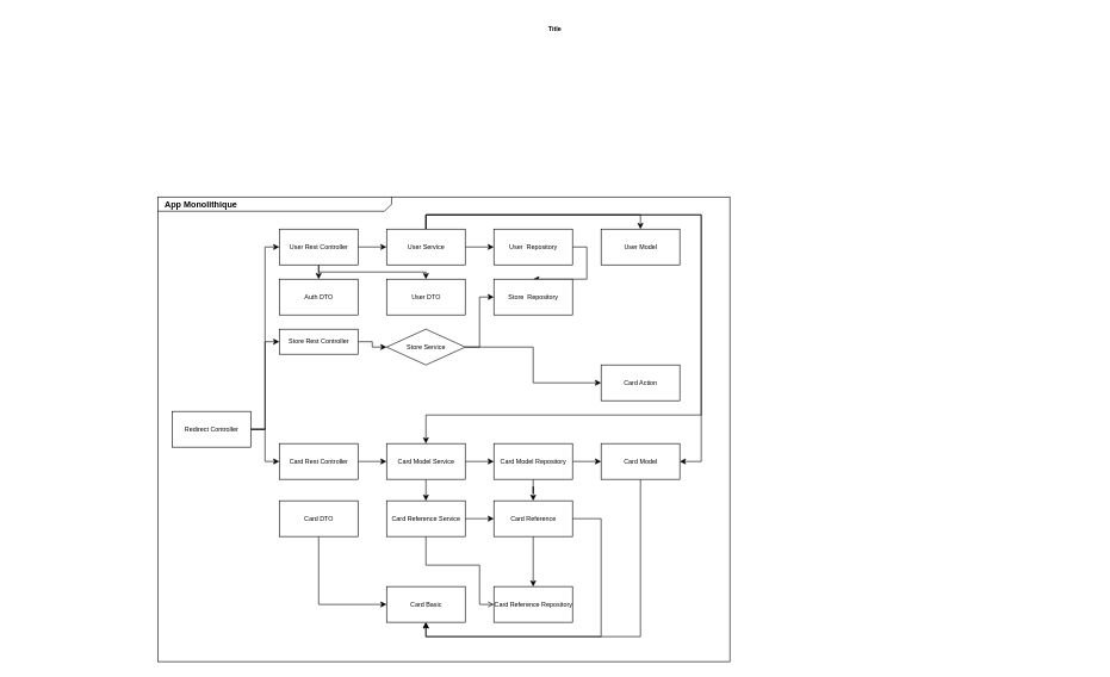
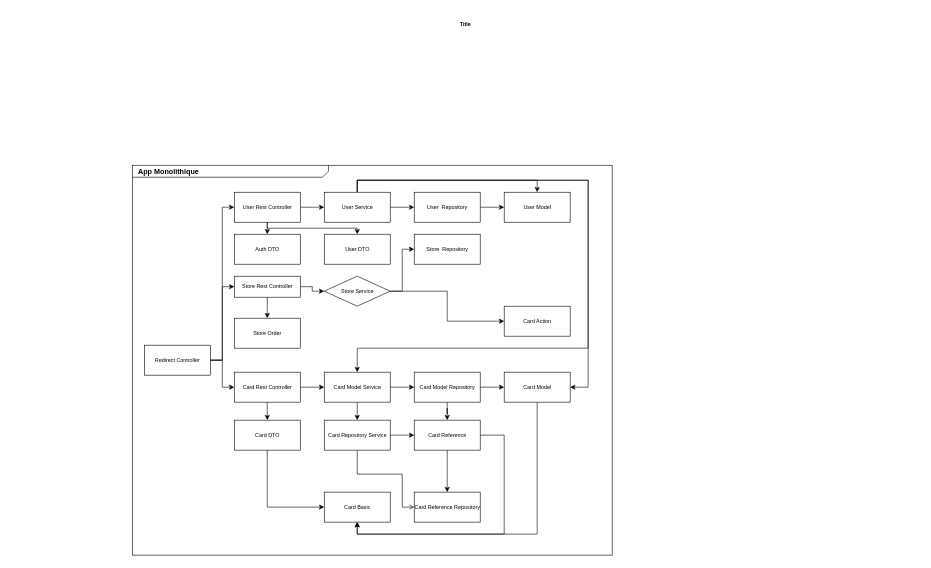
- <mxCell id="17" style="edgeStyle=orthogonalEdgeStyle;rounded=0;orthogonalLoop=1;jettySize=auto;html=1;exitX=1;exitY=0.5;exitDx=0;exitDy=0;fontSize=9;" parent="1" source="18" target="26" edge="1"><mxGeometry relative="1" as="geometry" /></mxCell>
+ <mxCell id="17" style="edgeStyle=orthogonalEdgeStyle;rounded=0;orthogonalLoop=1;jettySize=auto;html=1;exitX=1;exitY=0.5;exitDx=0;exitDy=0;fontSize=9;" parent="1" source="18" target="19" edge="1"><mxGeometry relative="1" as="geometry" /></mxCell>
+ <mxCell id="21" style="edgeStyle=orthogonalEdgeStyle;rounded=0;orthogonalLoop=1;jettySize=auto;html=1;exitX=0.5;exitY=1;exitDx=0;exitDy=0;entryX=0.5;entryY=0;entryDx=0;entryDy=0;fontSize=9;" parent="1" source="22" target="46" edge="1"><mxGeometry relative="1" as="geometry" /></mxCell>
+ <mxCell id="46" value="Store Order" style="html=1;fontSize=9;" parent="1" vertex="1"><mxGeometry x="390" y="530" width="110" height="50" as="geometry" /></mxCell>
+ <mxCell id="38" style="edgeStyle=orthogonalEdgeStyle;rounded=0;orthogonalLoop=1;jettySize=auto;html=1;exitX=0.5;exitY=1;exitDx=0;exitDy=0;entryX=0.5;entryY=0;entryDx=0;entryDy=0;fontSize=9;" parent="1" source="39" target="50" edge="1"><mxGeometry relative="1" as="geometry" /></mxCell>
- <mxCell id="45" value="Card Reference Service" style="html=1;fontSize=9;" parent="1" vertex="1"><mxGeometry x="540" y="700" width="110" height="50" as="geometry" /></mxCell>
+ <mxCell id="45" value="Card Repository Service" style="html=1;fontSize=9;" parent="1" vertex="1"><mxGeometry x="540" y="700" width="110" height="50" as="geometry" /></mxCell>
